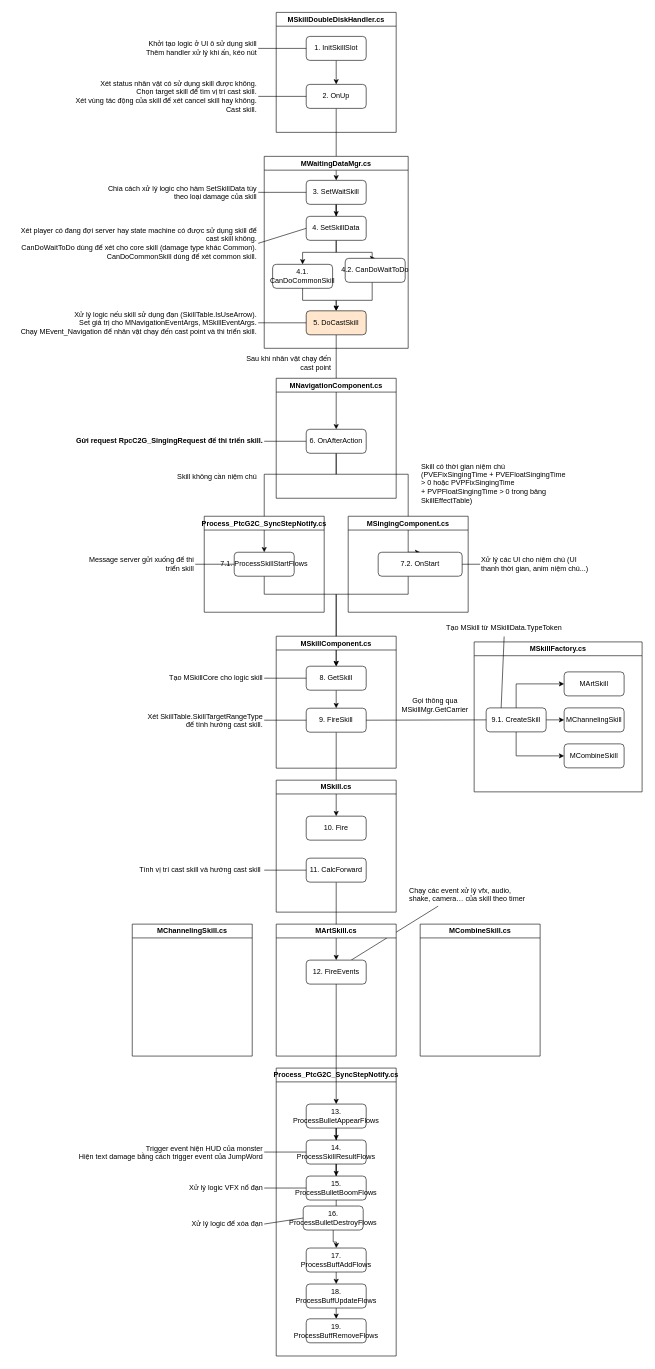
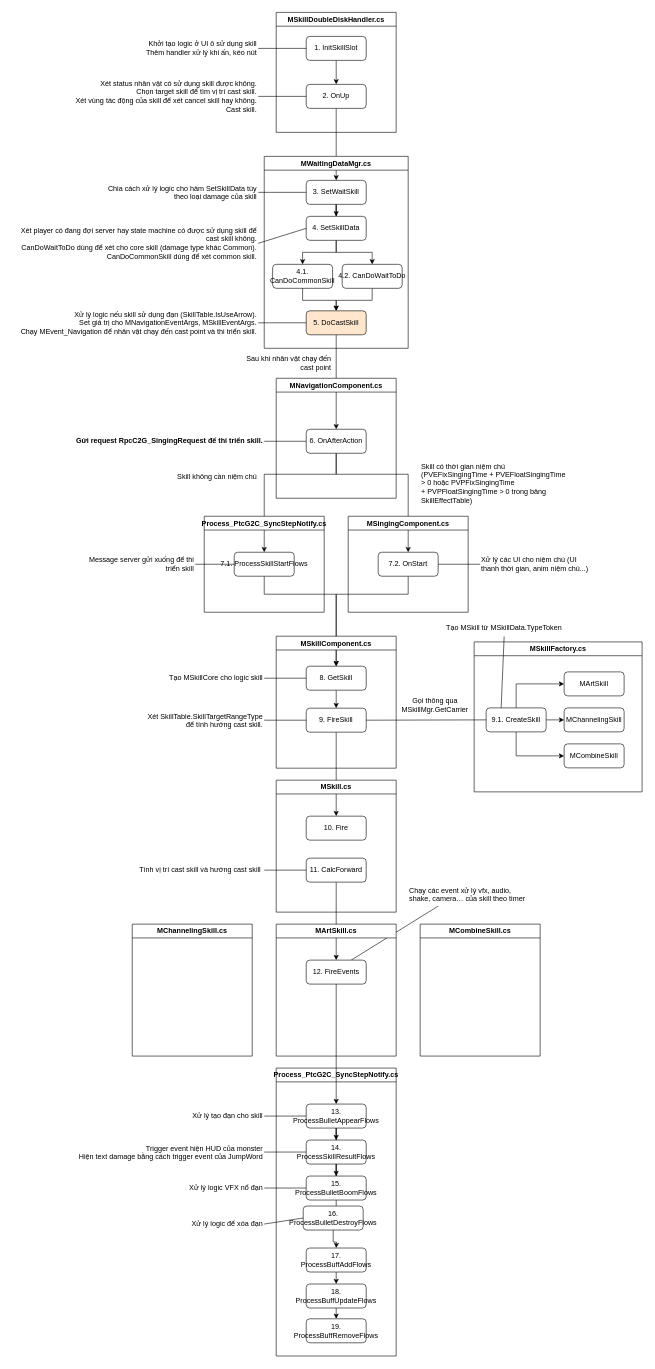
- <mxCell id="27" value="4.2.&amp;nbsp;CanDoWaitToDo" style="rounded=1;whiteSpace=wrap;html=1;" parent="19" vertex="1"><mxGeometry x="135" y="170" width="100" height="40" as="geometry" /></mxCell>
+ <mxCell id="27" value="4.2.&amp;nbsp;CanDoWaitToDo" style="rounded=1;whiteSpace=wrap;html=1;" parent="19" vertex="1"><mxGeometry x="130" y="180" width="100" height="40" as="geometry" /></mxCell>
- <mxCell id="44" value="7.2. OnStart" style="rounded=1;whiteSpace=wrap;html=1;" parent="43" vertex="1"><mxGeometry x="50" y="60" width="140" height="40" as="geometry" /></mxCell>
+ <mxCell id="44" value="7.2. OnStart" style="rounded=1;whiteSpace=wrap;html=1;" parent="43" vertex="1"><mxGeometry x="50" y="60" width="100" height="40" as="geometry" /></mxCell>
+ <mxCell id="97" value="Xử lý tạo đạn cho skill" style="text;whiteSpace=wrap;html=1;align=right;verticalAlign=middle;" parent="1" vertex="1"><mxGeometry x="290" y="1850" width="150" height="20" as="geometry" /></mxCell>
+ <mxCell id="2" value="" style="endArrow=none;html=1;rounded=0;exitX=1;exitY=0.5;exitDx=0;exitDy=0;entryX=0;entryY=0.5;entryDx=0;entryDy=0;" parent="1" source="97" target="87" edge="1"><mxGeometry width="50" height="50" relative="1" as="geometry"><mxPoint x="450" y="1930" as="sourcePoint" /><mxPoint x="520" y="1930" as="targetPoint" /></mxGeometry></mxCell>
